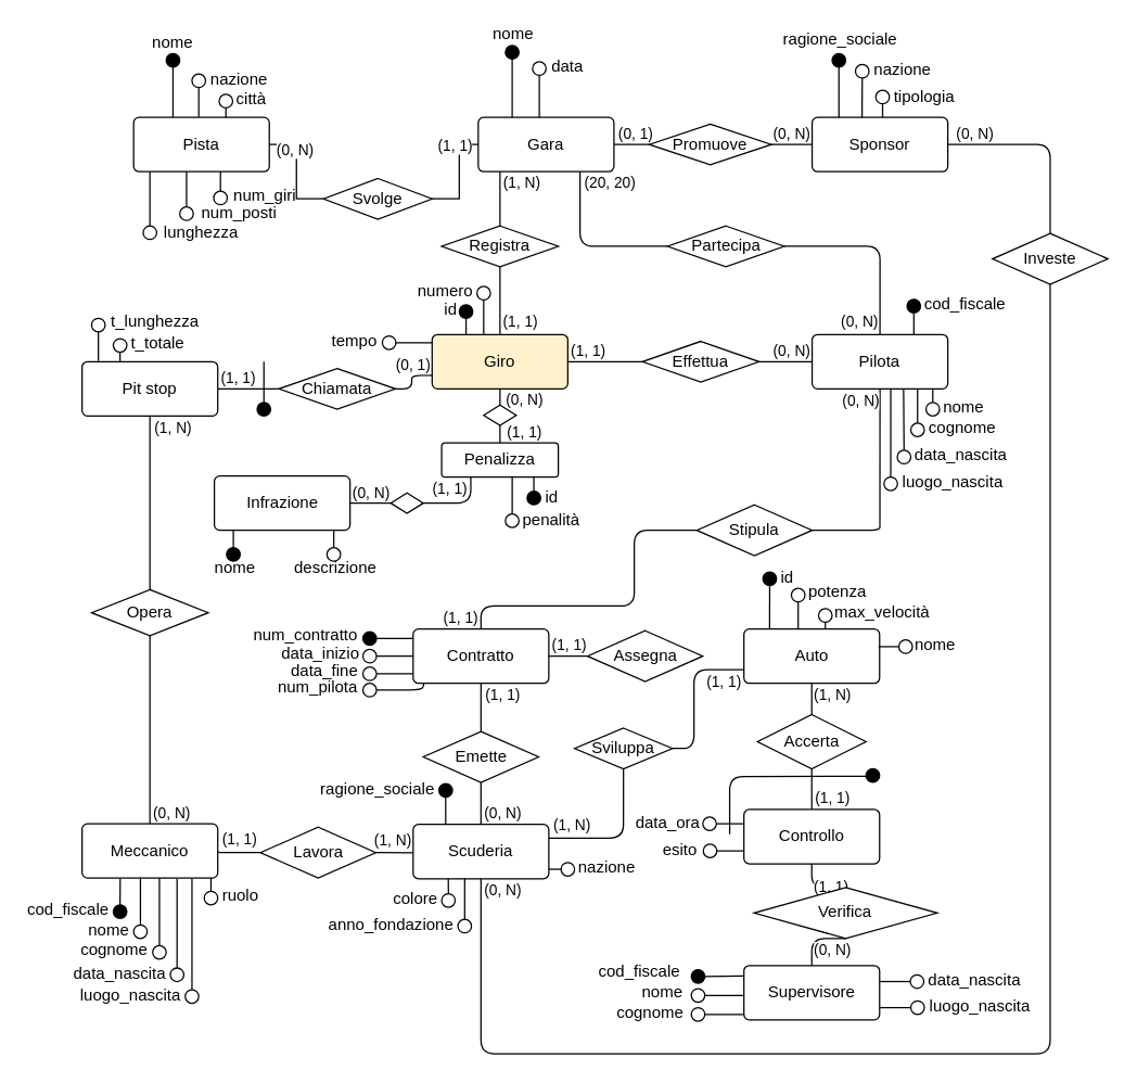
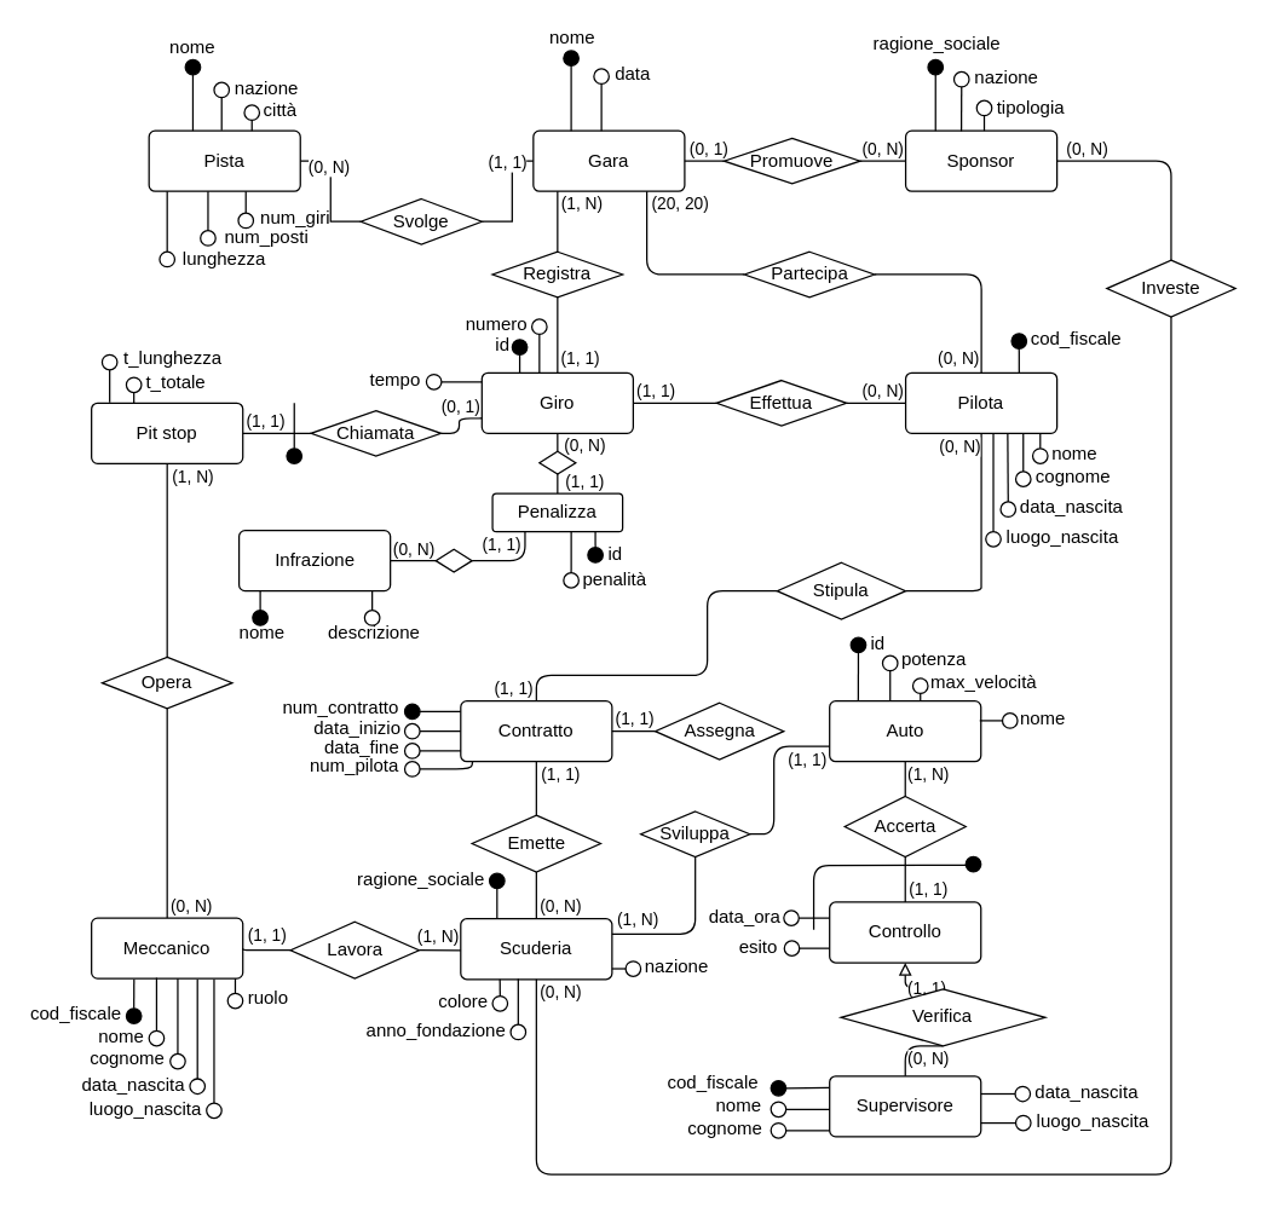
- <mxCell id="4" value="Giro" style="rounded=1;arcSize=10;whiteSpace=wrap;html=1;align=center;fillColor=#fff2cc;" parent="1" vertex="1"><mxGeometry x="318" y="246" width="100" height="40" as="geometry" /></mxCell>
+ <mxCell id="4" value="Giro" style="rounded=1;arcSize=10;whiteSpace=wrap;html=1;align=center;" parent="1" vertex="1"><mxGeometry x="318" y="246" width="100" height="40" as="geometry" /></mxCell>
- <mxCell id="155" style="edgeStyle=orthogonalEdgeStyle;rounded=1;orthogonalLoop=1;jettySize=auto;html=1;exitX=0.5;exitY=0;exitDx=0;exitDy=0;entryX=0.5;entryY=1;entryDx=0;entryDy=0;endArrow=none;endFill=0;" parent="1" source="159" target="98" edge="1"><mxGeometry relative="1" as="geometry" /></mxCell>
+ <mxCell id="155" style="edgeStyle=orthogonalEdgeStyle;rounded=1;orthogonalLoop=1;jettySize=auto;html=1;exitX=0.5;exitY=0;exitDx=0;exitDy=0;entryX=0.5;entryY=1;entryDx=0;entryDy=0;endArrow=block;endFill=0;" parent="1" source="159" target="98" edge="1"><mxGeometry relative="1" as="geometry" /></mxCell>
